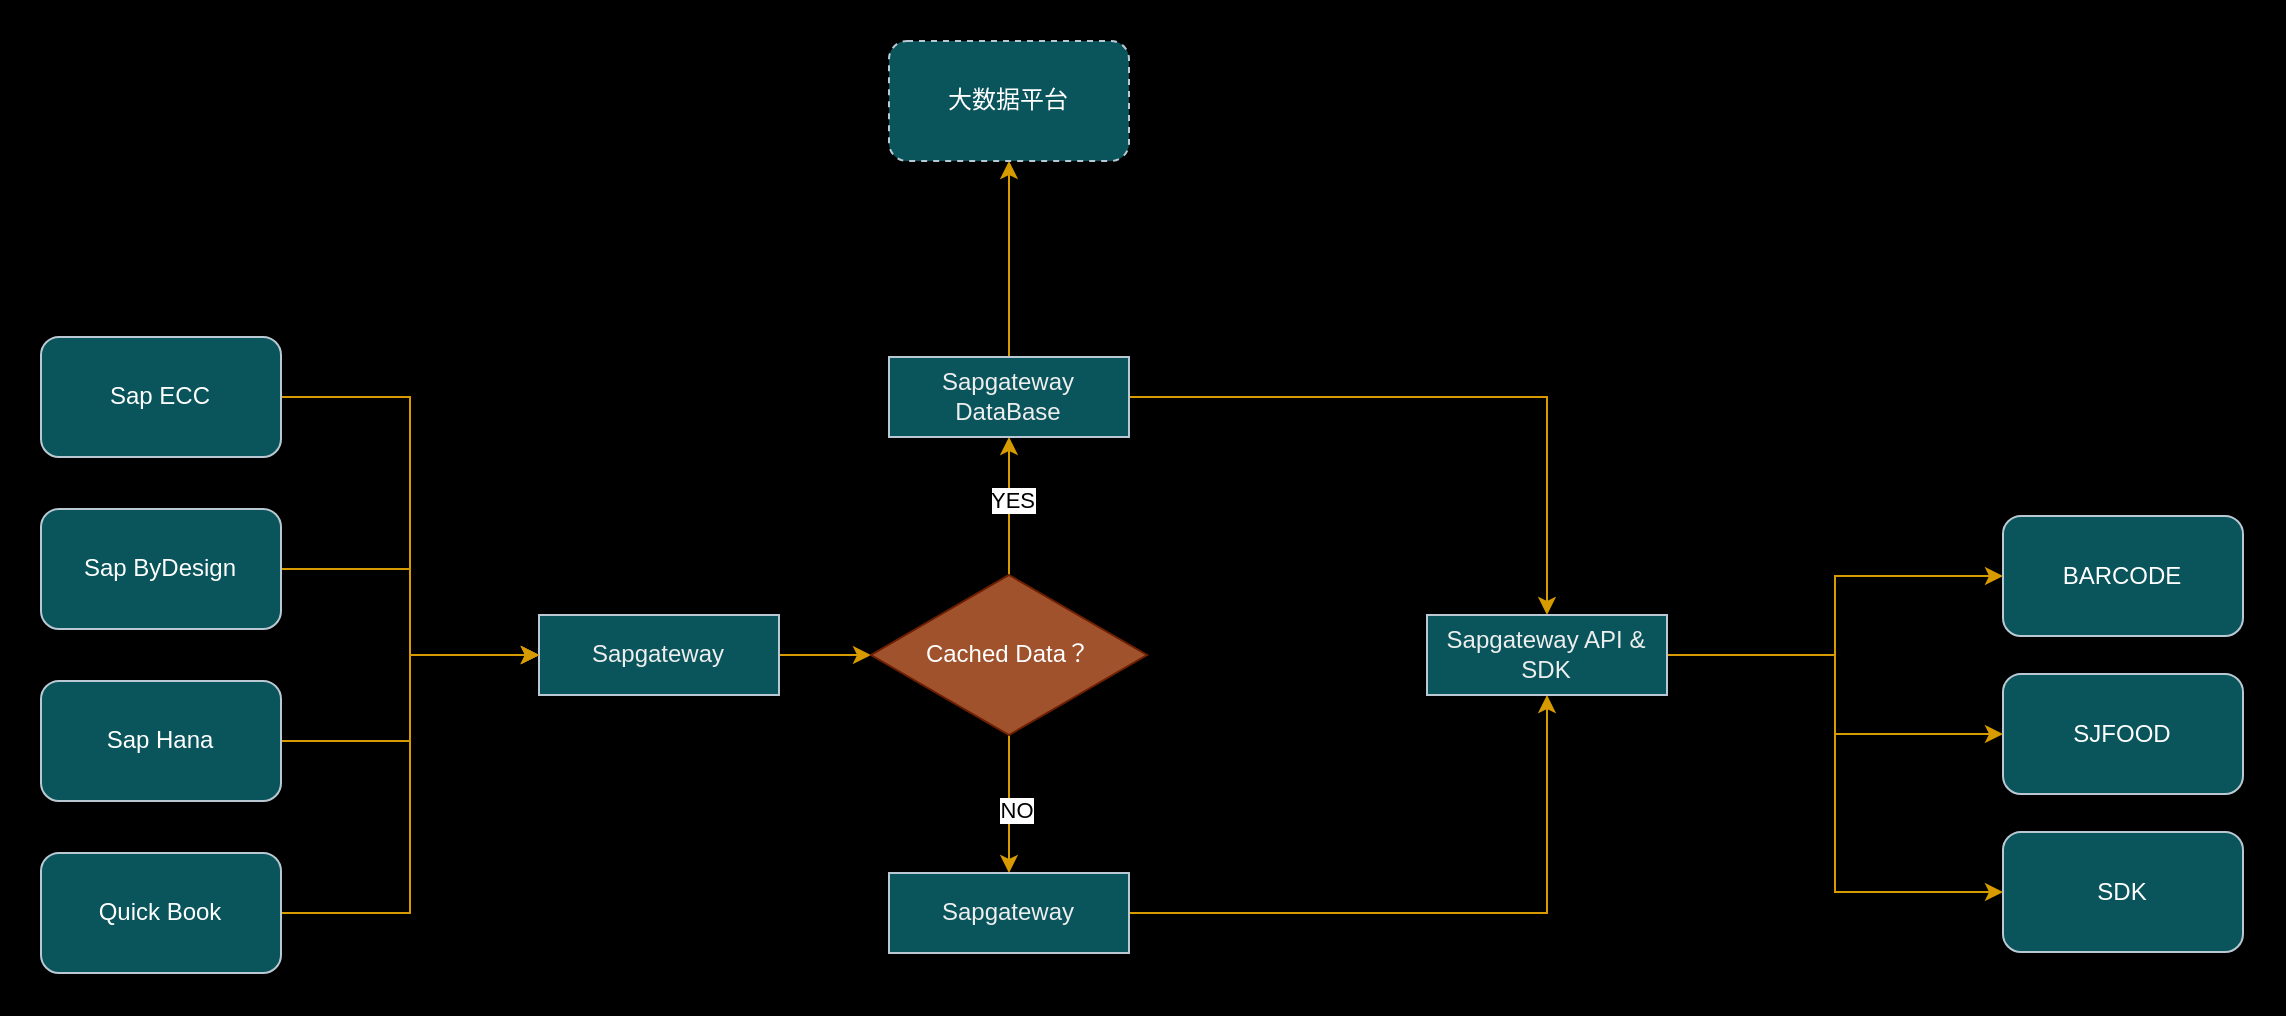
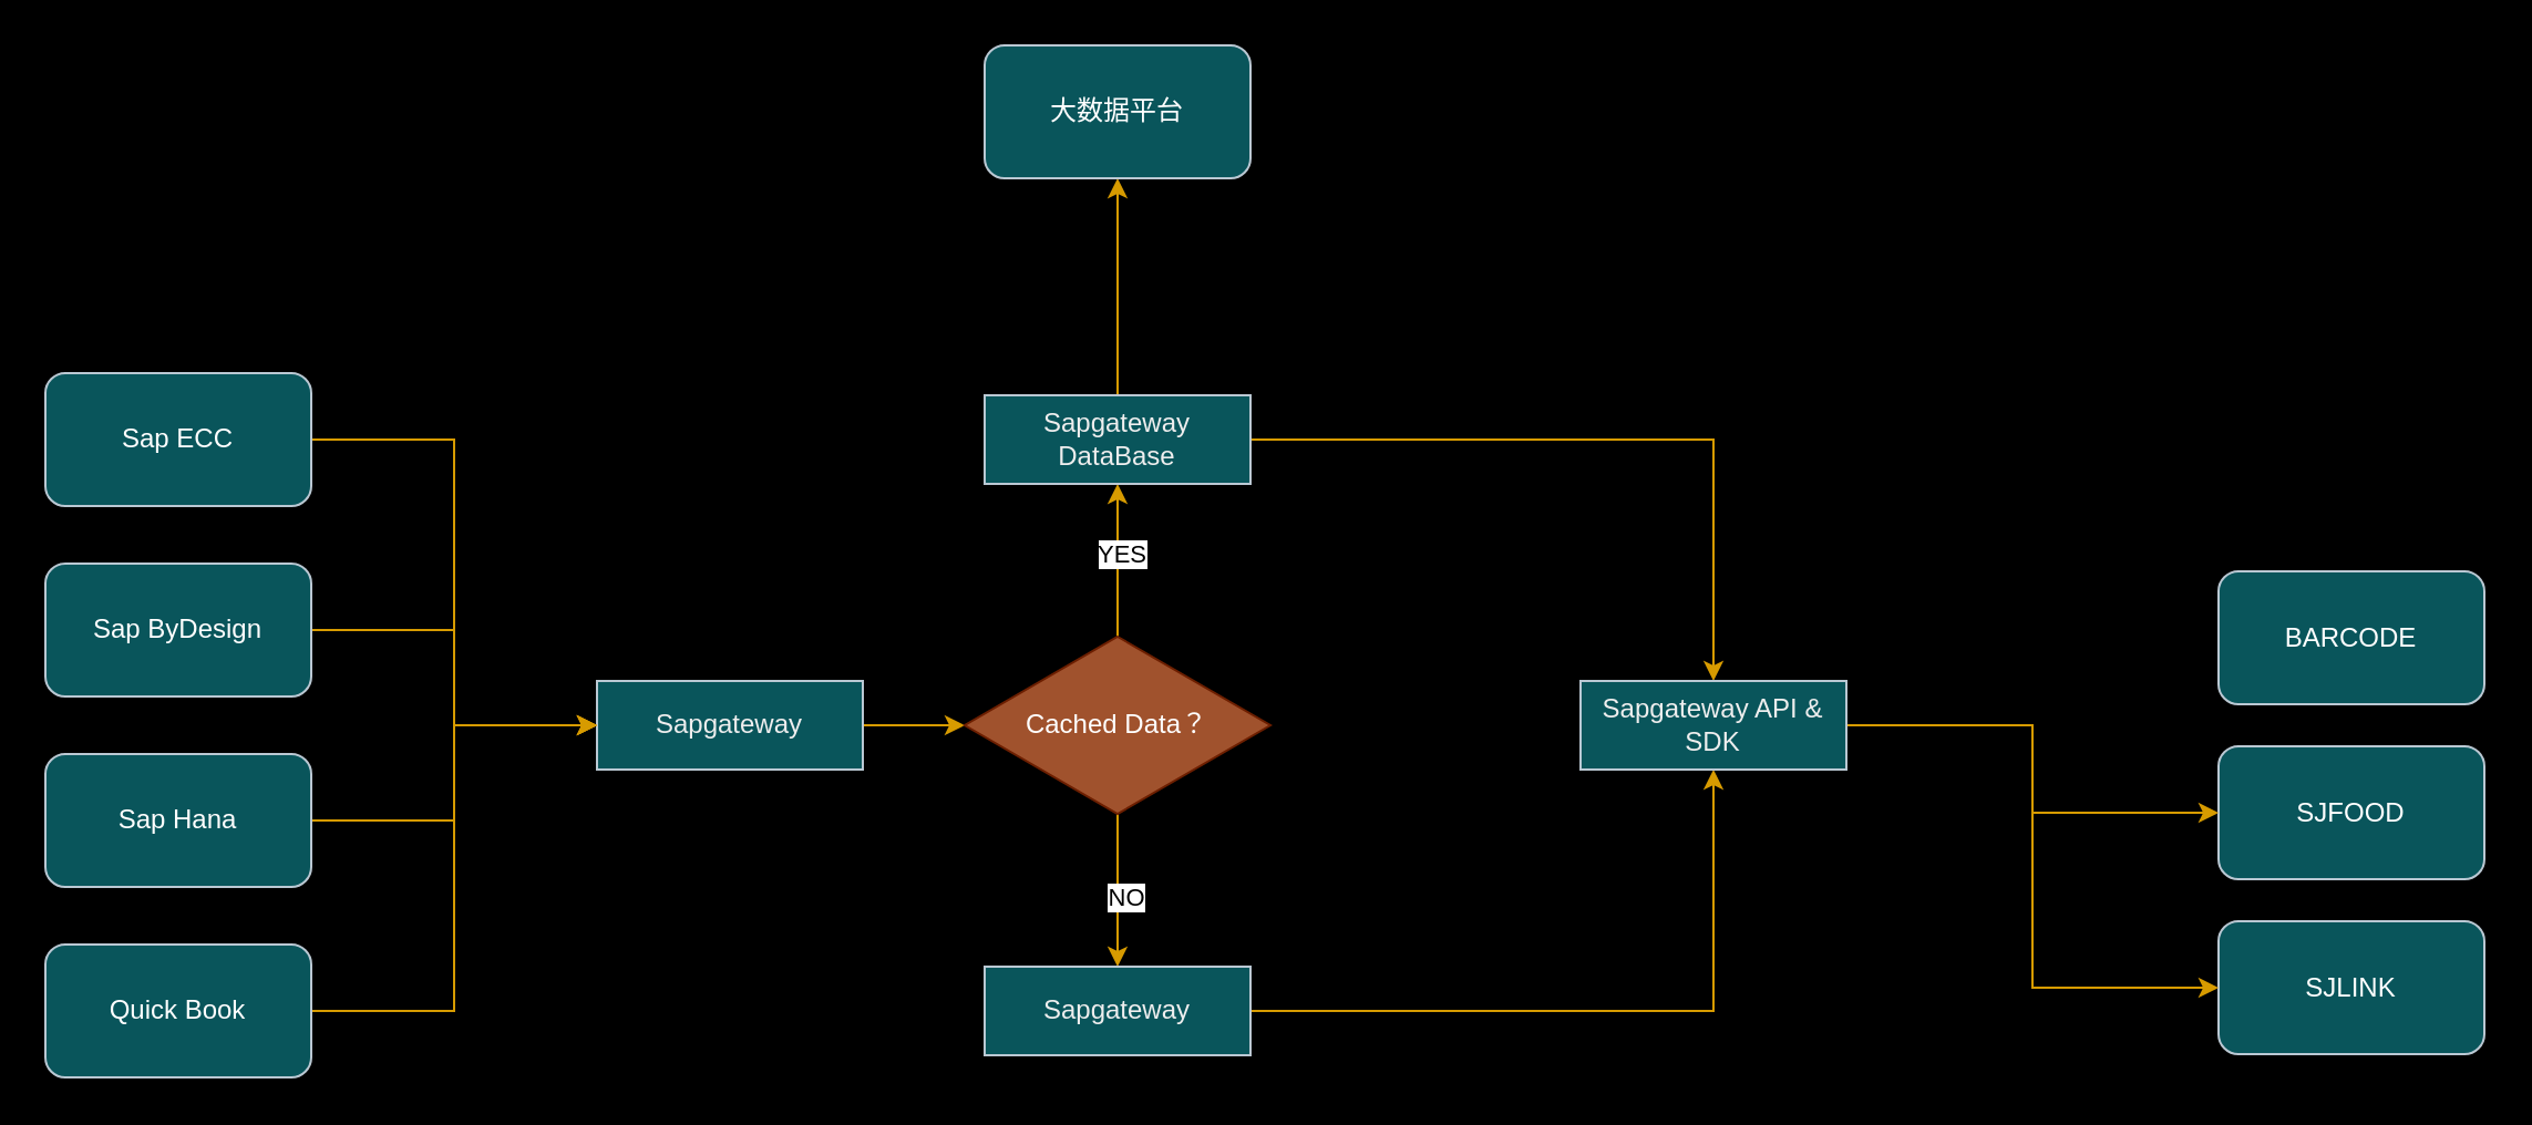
- <mxCell id="29" value="&lt;font color=&quot;#ffffff&quot;&gt;大数据平台&lt;br&gt;&lt;/font&gt;" style="rounded=1;whiteSpace=wrap;html=1;fillColor=#09555B;strokeColor=#BAC8D3;dashed=1;" vertex="1" parent="1"><mxGeometry x="444" y="20" width="120" height="60" as="geometry" /></mxCell>
+ <mxCell id="29" value="&lt;font color=&quot;#ffffff&quot;&gt;大数据平台&lt;br&gt;&lt;/font&gt;" style="rounded=1;whiteSpace=wrap;html=1;fillColor=#09555B;strokeColor=#BAC8D3;" vertex="1" parent="1"><mxGeometry x="444" y="20" width="120" height="60" as="geometry" /></mxCell>
- <mxCell id="25" style="edgeStyle=orthogonalEdgeStyle;rounded=0;orthogonalLoop=1;jettySize=auto;html=1;strokeColor=#D79B00;" edge="1" parent="1" source="28" target="12"><mxGeometry relative="1" as="geometry" /></mxCell>
- <mxCell id="14" value="&lt;font color=&quot;#ffffff&quot;&gt;SDK&lt;br&gt;&lt;/font&gt;" style="rounded=1;whiteSpace=wrap;html=1;fillColor=#09555B;strokeColor=#BAC8D3;" vertex="1" parent="1"><mxGeometry x="1001" y="415.5" width="120" height="60" as="geometry" /></mxCell>
+ <mxCell id="14" value="&lt;font color=&quot;#ffffff&quot;&gt;SJLINK&lt;br&gt;&lt;/font&gt;" style="rounded=1;whiteSpace=wrap;html=1;fillColor=#09555B;strokeColor=#BAC8D3;" vertex="1" parent="1"><mxGeometry x="1001" y="415.5" width="120" height="60" as="geometry" /></mxCell>
